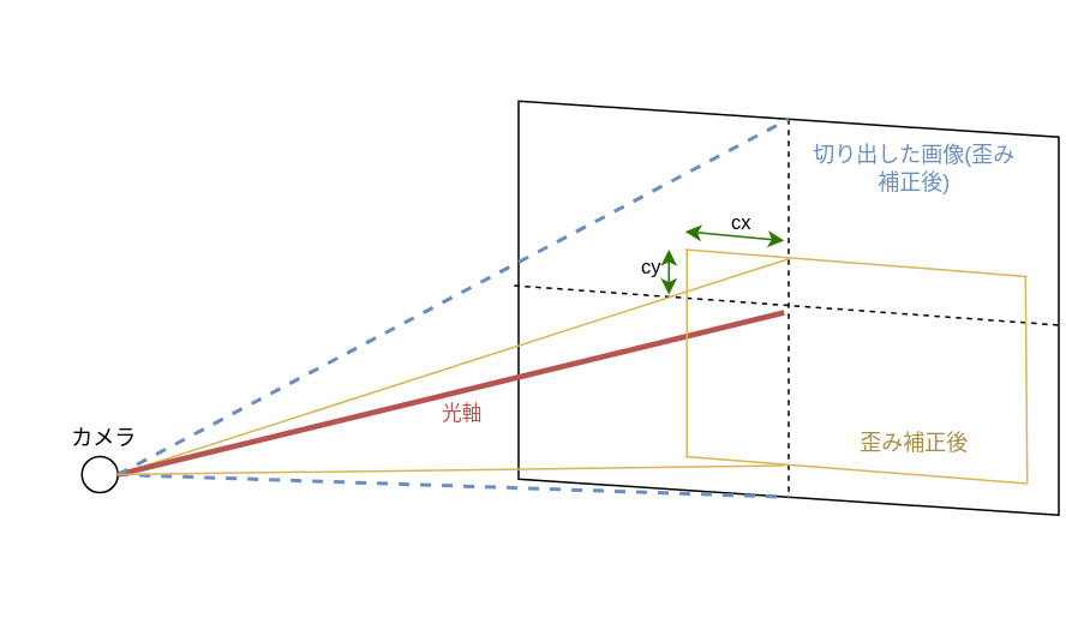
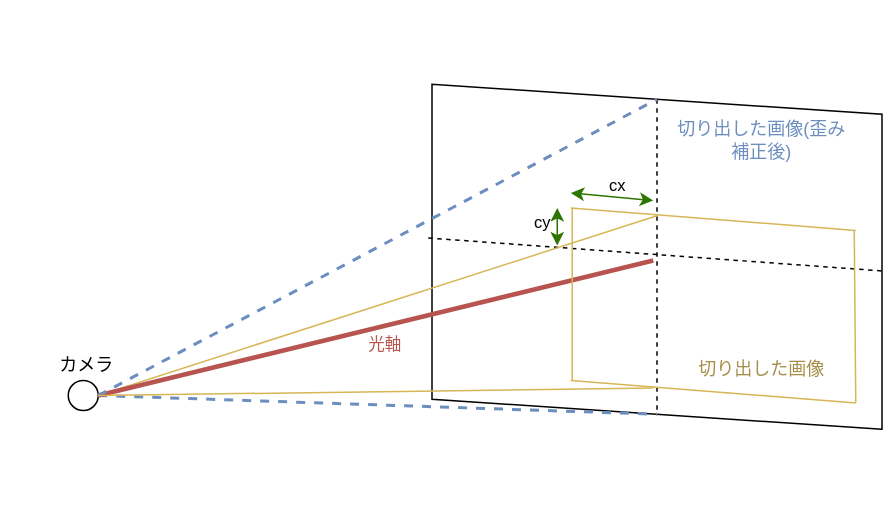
- <mxCell id="22" value="歪み補正後" style="text;html=1;align=center;verticalAlign=middle;whiteSpace=wrap;rounded=0;opacity=50;fontColor=#a68d48;" vertex="1" parent="1"><mxGeometry x="455" y="233" width="105" height="25" as="geometry" /></mxCell>
+ <mxCell id="22" value="切り出した画像" style="text;html=1;align=center;verticalAlign=middle;whiteSpace=wrap;rounded=0;opacity=50;fontColor=#a68d48;" vertex="1" parent="1"><mxGeometry x="455" y="233" width="105" height="25" as="geometry" /></mxCell>
